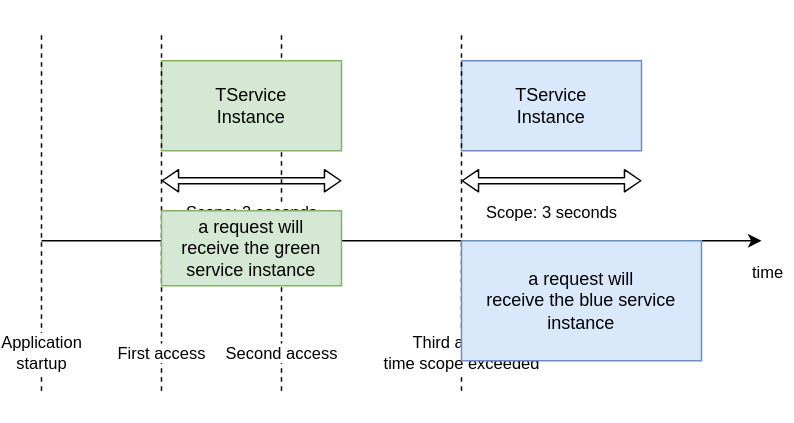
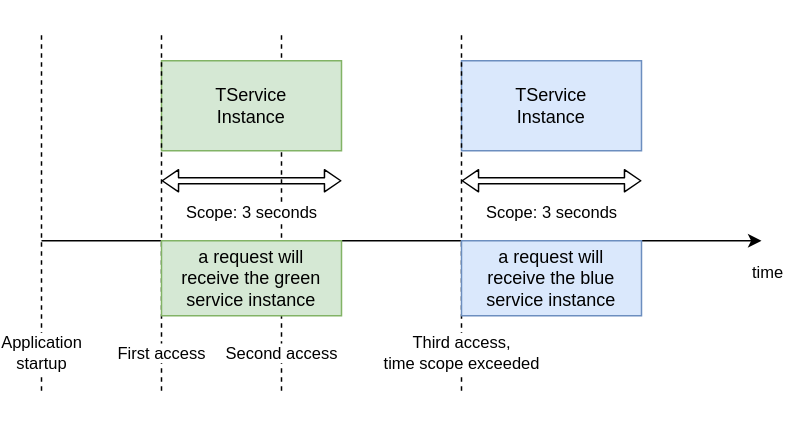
- <mxCell id="18" value="a request will&lt;br&gt;receive the green service instance" style="rounded=0;whiteSpace=wrap;html=1;fillColor=#d5e8d4;strokeColor=#82b366;" vertex="1" parent="1"><mxGeometry x="100" y="140" width="120" height="50" as="geometry" /></mxCell>
+ <mxCell id="18" value="a request will&lt;br&gt;receive the green service instance" style="rounded=0;whiteSpace=wrap;html=1;fillColor=#d5e8d4;strokeColor=#82b366;" vertex="1" parent="1"><mxGeometry x="100" y="160" width="120" height="50" as="geometry" /></mxCell>
- <mxCell id="19" value="a request will&lt;br&gt;receive the blue service instance" style="rounded=0;whiteSpace=wrap;html=1;fillColor=#dae8fc;strokeColor=#6c8ebf;" vertex="1" parent="1"><mxGeometry x="300" y="160" width="160" height="80" as="geometry" /></mxCell>
+ <mxCell id="19" value="a request will&lt;br&gt;receive the blue service instance" style="rounded=0;whiteSpace=wrap;html=1;fillColor=#dae8fc;strokeColor=#6c8ebf;" vertex="1" parent="1"><mxGeometry x="300" y="160" width="120" height="50" as="geometry" /></mxCell>
